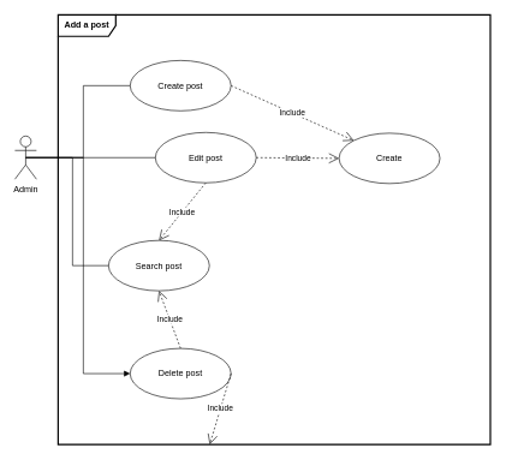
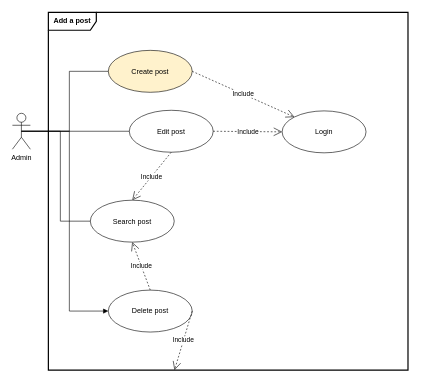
- <mxCell id="4" value="Create post" style="ellipse;whiteSpace=wrap;html=1;" parent="1" vertex="1"><mxGeometry x="180" y="83.5" width="140" height="70" as="geometry" /></mxCell>
+ <mxCell id="4" value="Create post" style="ellipse;whiteSpace=wrap;html=1;fillColor=#fff2cc;" parent="1" vertex="1"><mxGeometry x="180" y="83.5" width="140" height="70" as="geometry" /></mxCell>
- <mxCell id="7" value="Create" style="ellipse;whiteSpace=wrap;html=1;" parent="1" vertex="1"><mxGeometry x="470" y="184.5" width="140" height="70" as="geometry" /></mxCell>
+ <mxCell id="7" value="Login" style="ellipse;whiteSpace=wrap;html=1;" parent="1" vertex="1"><mxGeometry x="470" y="184.5" width="140" height="70" as="geometry" /></mxCell>
